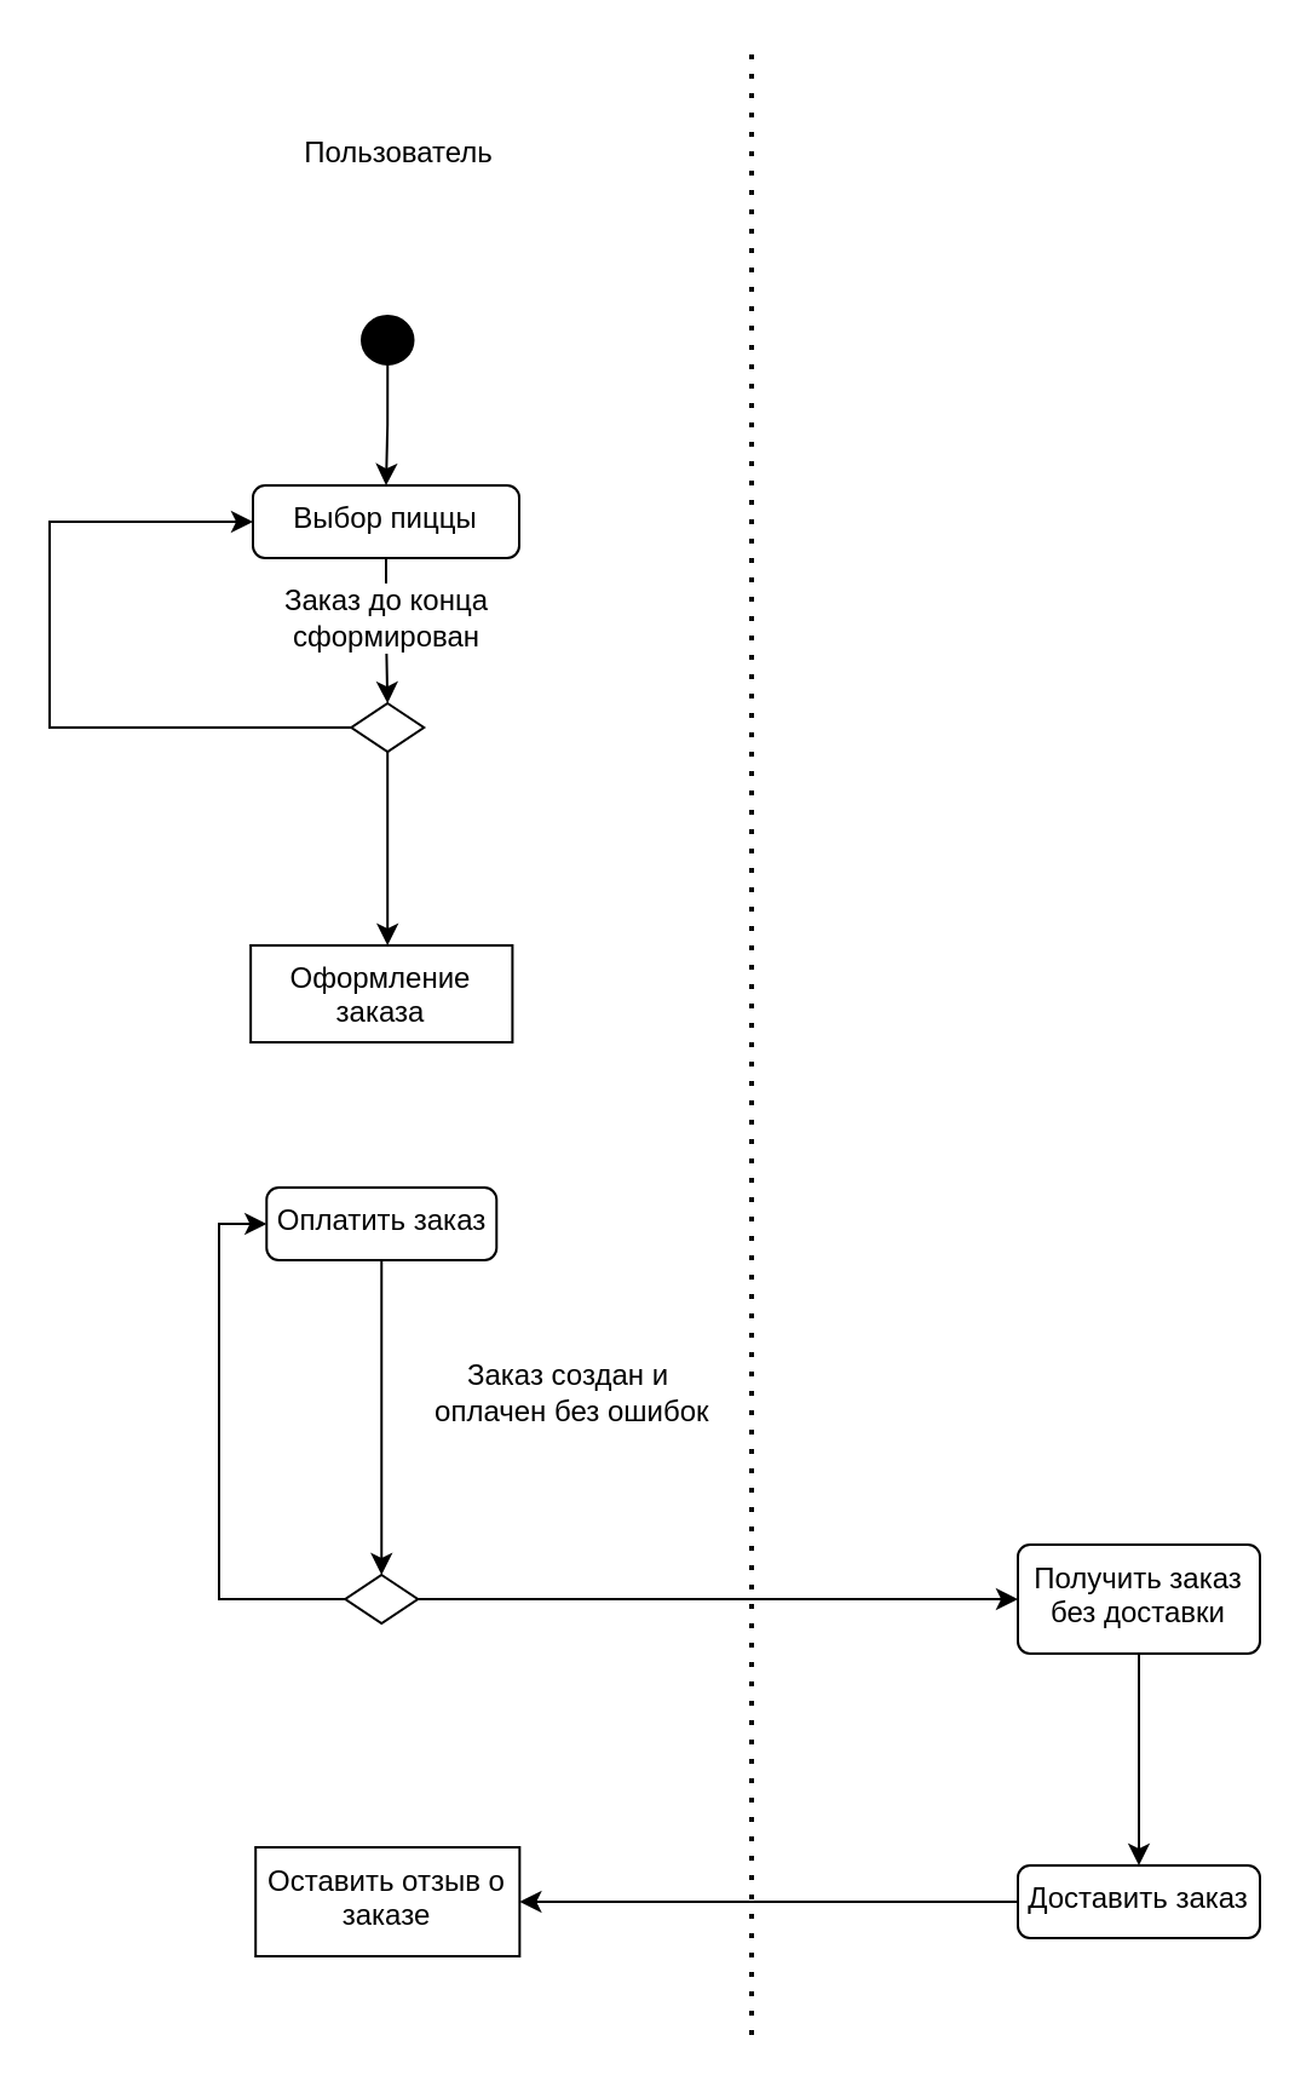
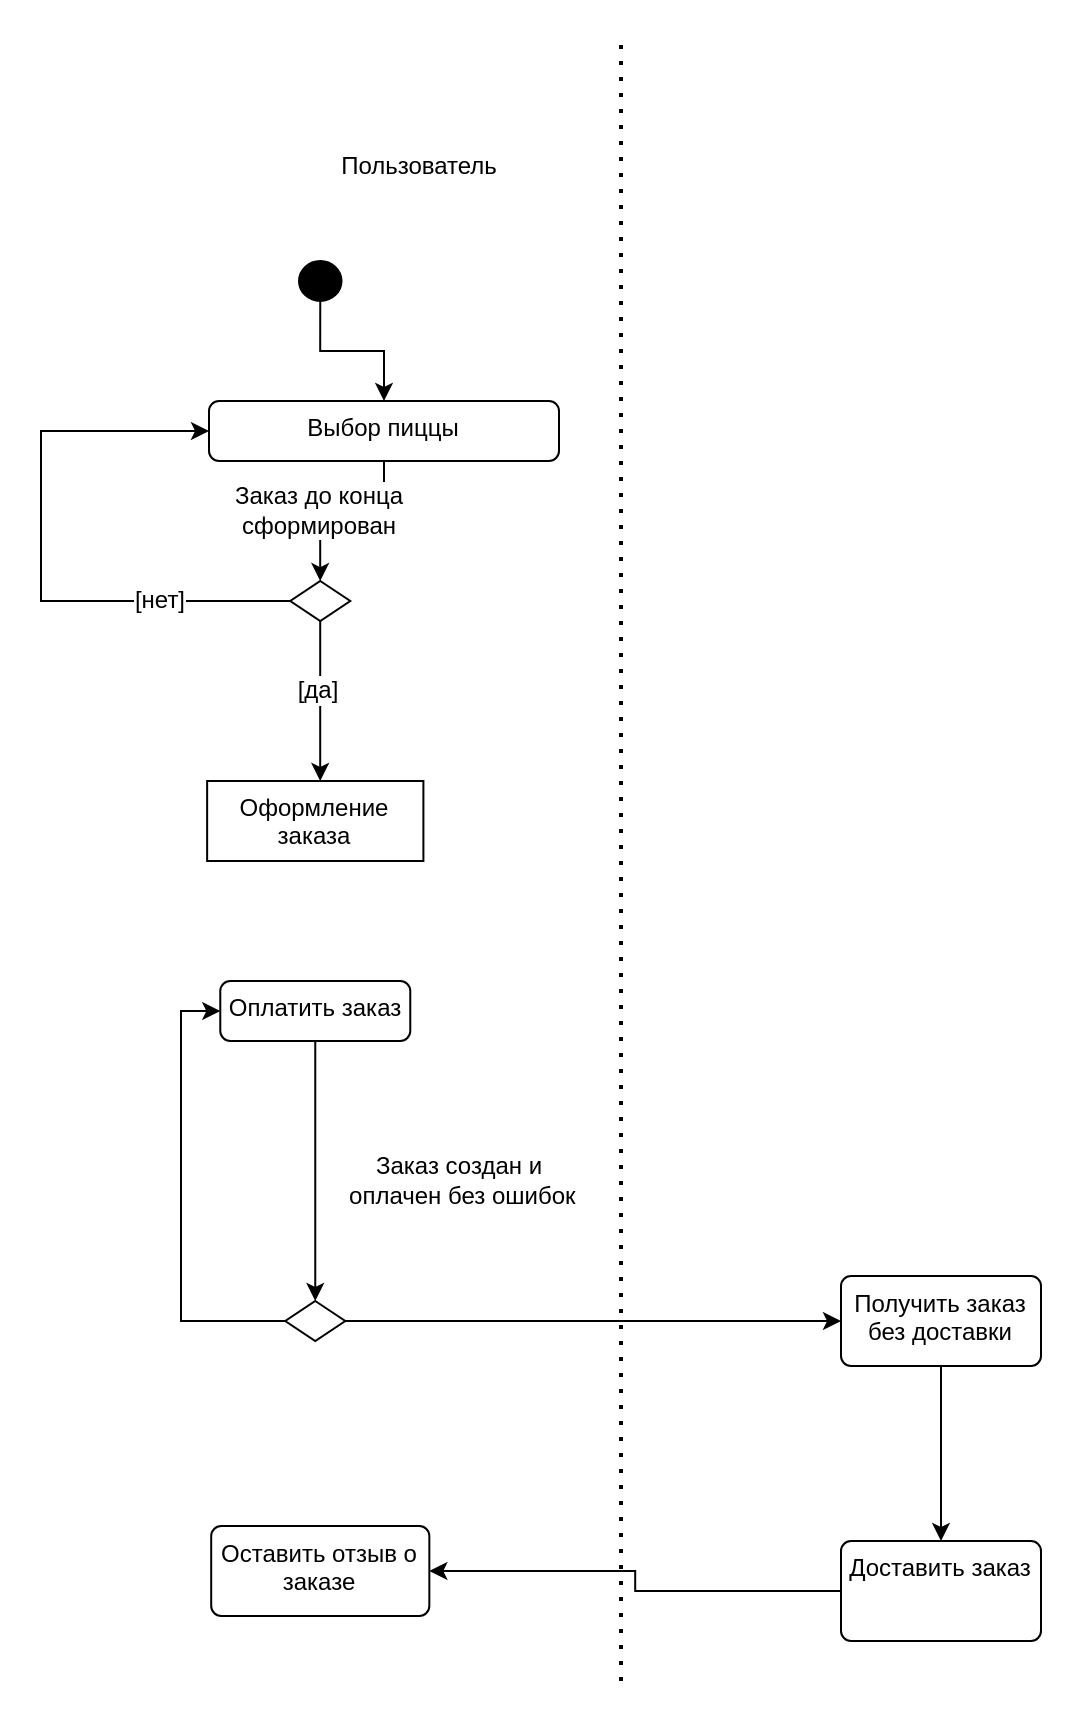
- <mxCell id="3" value="Пользователь" style="text;html=1;align=center;verticalAlign=middle;resizable=0;points=[];autosize=1;strokeColor=none;fillColor=none;" vertex="1" parent="1"><mxGeometry x="114.17" y="48" width="100" height="30" as="geometry" /></mxCell>
+ <mxCell id="3" value="Пользователь" style="text;html=1;align=center;verticalAlign=middle;resizable=0;points=[];autosize=1;strokeColor=none;fillColor=none;" vertex="1" parent="1"><mxGeometry x="159.17" y="68" width="100" height="30" as="geometry" /></mxCell>
- <mxCell id="5" value="Выбор пиццы" style="html=1;align=center;verticalAlign=top;rounded=1;absoluteArcSize=1;arcSize=10;dashed=0;whiteSpace=wrap;" vertex="1" parent="1"><mxGeometry x="104" y="200" width="110" height="30" as="geometry" /></mxCell>
+ <mxCell id="5" value="Выбор пиццы" style="html=1;align=center;verticalAlign=top;rounded=1;absoluteArcSize=1;arcSize=10;dashed=0;whiteSpace=wrap;" vertex="1" parent="1"><mxGeometry x="104" y="200" width="175" height="30" as="geometry" /></mxCell>
+ <mxCell id="24" value="[нет]" style="text;html=1;align=center;verticalAlign=middle;whiteSpace=wrap;rounded=0;labelBackgroundColor=default;" vertex="1" parent="1"><mxGeometry x="49.64" y="285" width="60" height="30" as="geometry" /></mxCell>
+ <mxCell id="25" value="[да]" style="text;html=1;align=center;verticalAlign=middle;whiteSpace=wrap;rounded=0;labelBackgroundColor=default;" vertex="1" parent="1"><mxGeometry x="129" y="330" width="60" height="30" as="geometry" /></mxCell>
- <mxCell id="15" value="Заказ создан и&lt;div&gt;&amp;nbsp;оплачен без ошибок&lt;/div&gt;" style="text;html=1;align=center;verticalAlign=middle;resizable=0;points=[];autosize=1;strokeColor=none;fillColor=default;" vertex="1" parent="1"><mxGeometry x="164" y="555" width="140" height="40" as="geometry" /></mxCell>
+ <mxCell id="15" value="Заказ создан и&lt;div&gt;&amp;nbsp;оплачен без ошибок&lt;/div&gt;" style="text;html=1;align=center;verticalAlign=middle;resizable=0;points=[];autosize=1;strokeColor=none;fillColor=default;" vertex="1" parent="1"><mxGeometry x="159" y="570" width="140" height="40" as="geometry" /></mxCell>
- <mxCell id="16" value="Оставить отзыв о заказе" style="html=1;align=center;verticalAlign=top;absoluteArcSize=1;arcSize=10;dashed=0;whiteSpace=wrap;rounded=0;" vertex="1" parent="1"><mxGeometry x="105.1" y="762.5" width="109.07" height="45" as="geometry" /></mxCell>
+ <mxCell id="16" value="Оставить отзыв о заказе" style="html=1;align=center;verticalAlign=top;rounded=1;absoluteArcSize=1;arcSize=10;dashed=0;whiteSpace=wrap;" vertex="1" parent="1"><mxGeometry x="105.1" y="762.5" width="109.07" height="45" as="geometry" /></mxCell>
- <mxCell id="14" value="Доставить заказ" style="html=1;align=center;verticalAlign=top;rounded=1;absoluteArcSize=1;arcSize=10;dashed=0;whiteSpace=wrap;" vertex="1" parent="1"><mxGeometry x="420" y="770" width="100" height="30" as="geometry" /></mxCell>
+ <mxCell id="14" value="Доставить заказ" style="html=1;align=center;verticalAlign=top;rounded=1;absoluteArcSize=1;arcSize=10;dashed=0;whiteSpace=wrap;" vertex="1" parent="1"><mxGeometry x="420" y="770" width="100" height="50" as="geometry" /></mxCell>
